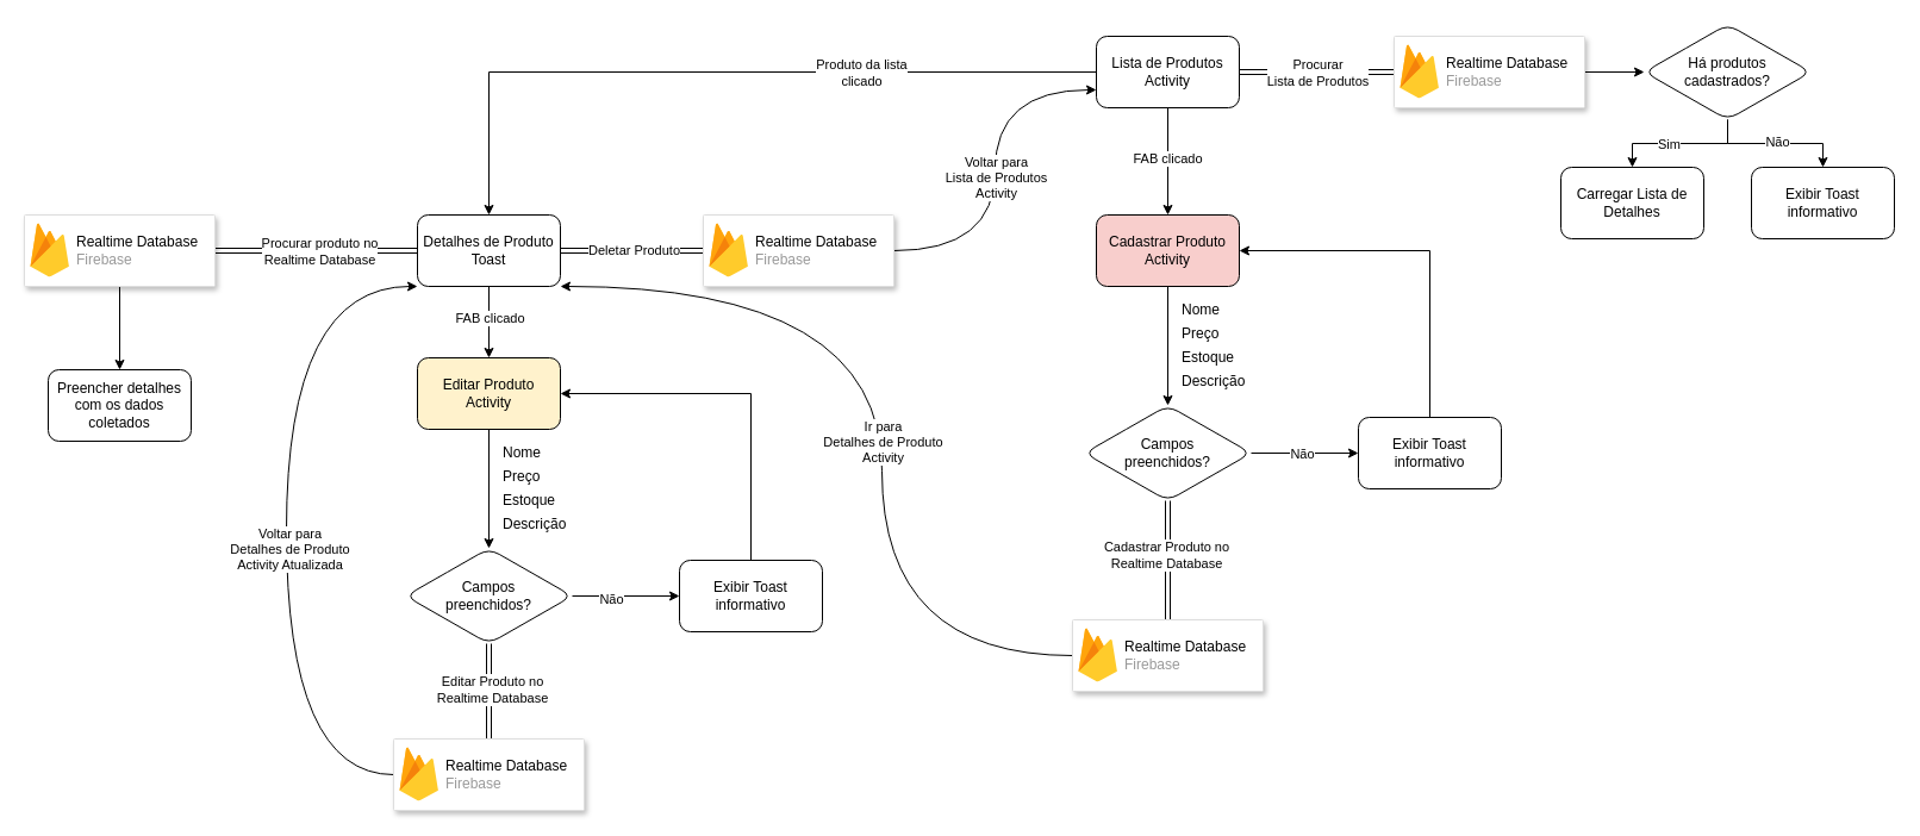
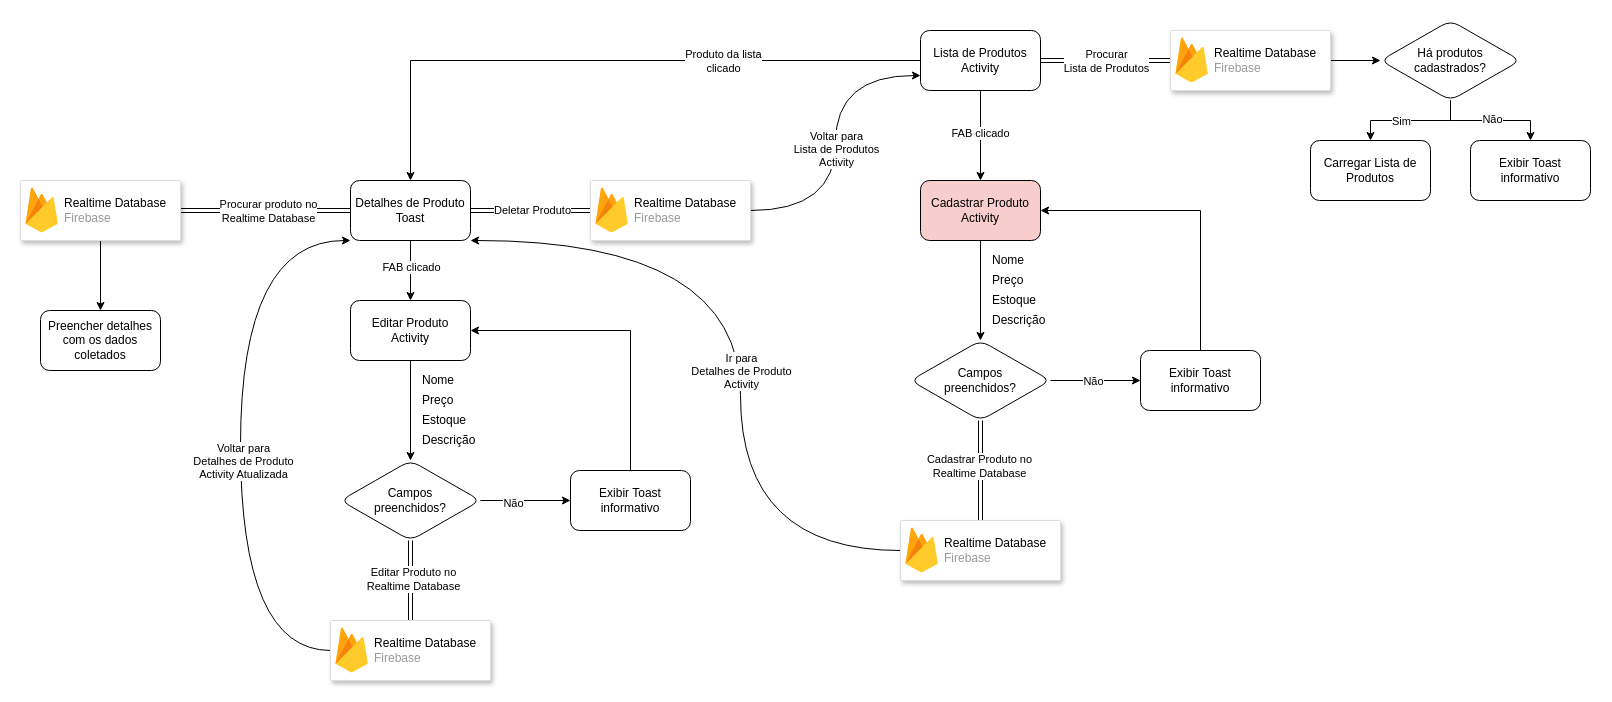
- <mxCell id="28" value="Carregar Lista de Detalhes" style="rounded=1;whiteSpace=wrap;html=1;" vertex="1" parent="1"><mxGeometry x="1310" y="140" width="120" height="60" as="geometry" /></mxCell>
+ <mxCell id="28" value="Carregar Lista de Produtos" style="rounded=1;whiteSpace=wrap;html=1;" vertex="1" parent="1"><mxGeometry x="1310" y="140" width="120" height="60" as="geometry" /></mxCell>
- <mxCell id="17" value="Editar Produto&lt;br&gt;Activity" style="whiteSpace=wrap;html=1;rounded=1;fillColor=#fff2cc;" vertex="1" parent="1"><mxGeometry x="350" y="300" width="120" height="60" as="geometry" /></mxCell>
+ <mxCell id="17" value="Editar Produto&lt;br&gt;Activity" style="whiteSpace=wrap;html=1;rounded=1;" vertex="1" parent="1"><mxGeometry x="350" y="300" width="120" height="60" as="geometry" /></mxCell>
